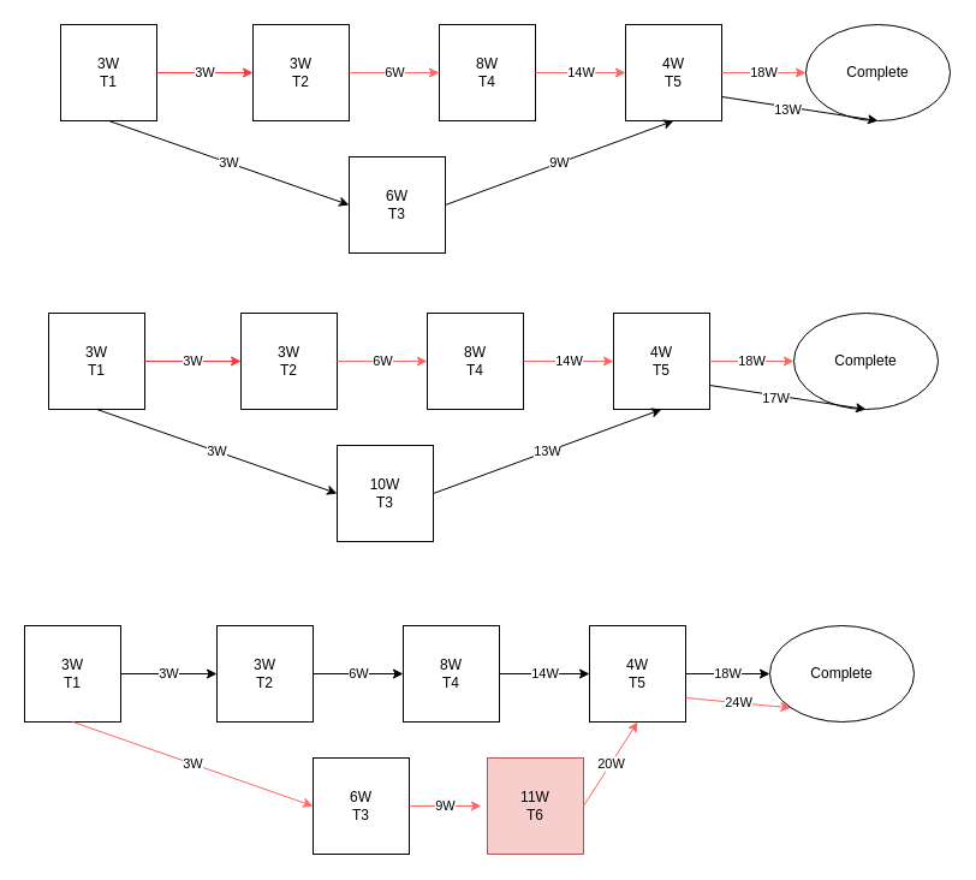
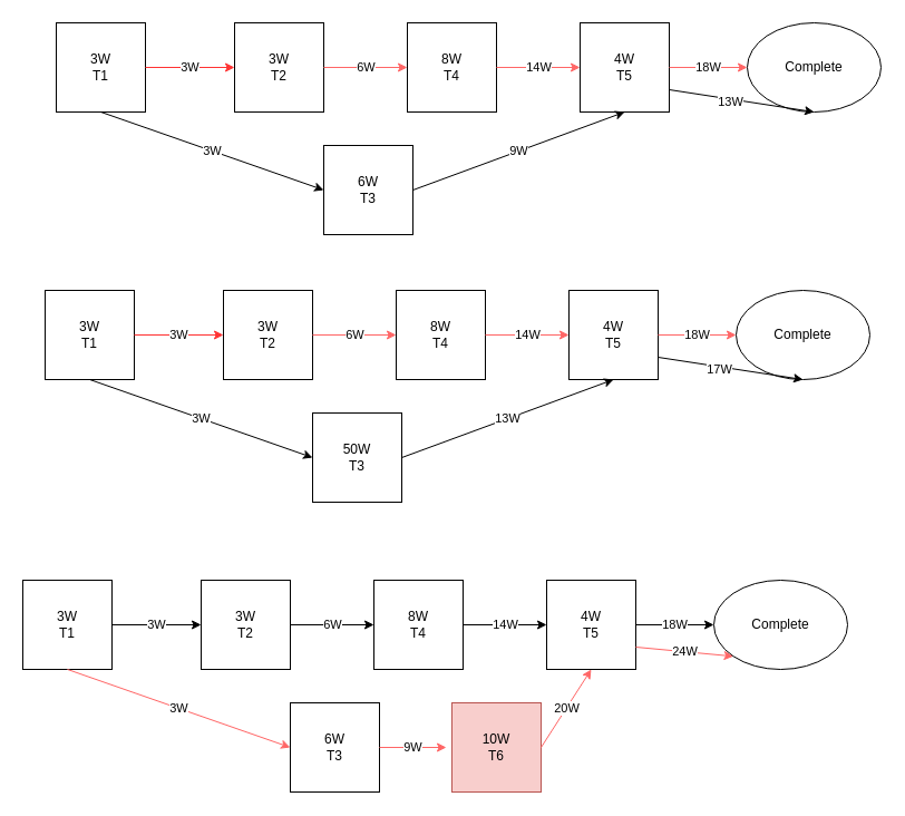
- <mxCell id="20" value="10W&lt;br&gt;T3" style="whiteSpace=wrap;html=1;aspect=fixed;" vertex="1" parent="1"><mxGeometry x="280" y="370" width="80" height="80" as="geometry" /></mxCell>
+ <mxCell id="20" value="50W&lt;br&gt;T3" style="whiteSpace=wrap;html=1;aspect=fixed;" vertex="1" parent="1"><mxGeometry x="280" y="370" width="80" height="80" as="geometry" /></mxCell>
- <mxCell id="41" value="11W&lt;br&gt;T6" style="whiteSpace=wrap;html=1;aspect=fixed;fillColor=#f8cecc;strokeColor=#b85450;" vertex="1" parent="1"><mxGeometry x="405" y="630" width="80" height="80" as="geometry" /></mxCell>
+ <mxCell id="41" value="10W&lt;br&gt;T6" style="whiteSpace=wrap;html=1;aspect=fixed;fillColor=#f8cecc;strokeColor=#b85450;" vertex="1" parent="1"><mxGeometry x="405" y="630" width="80" height="80" as="geometry" /></mxCell>
